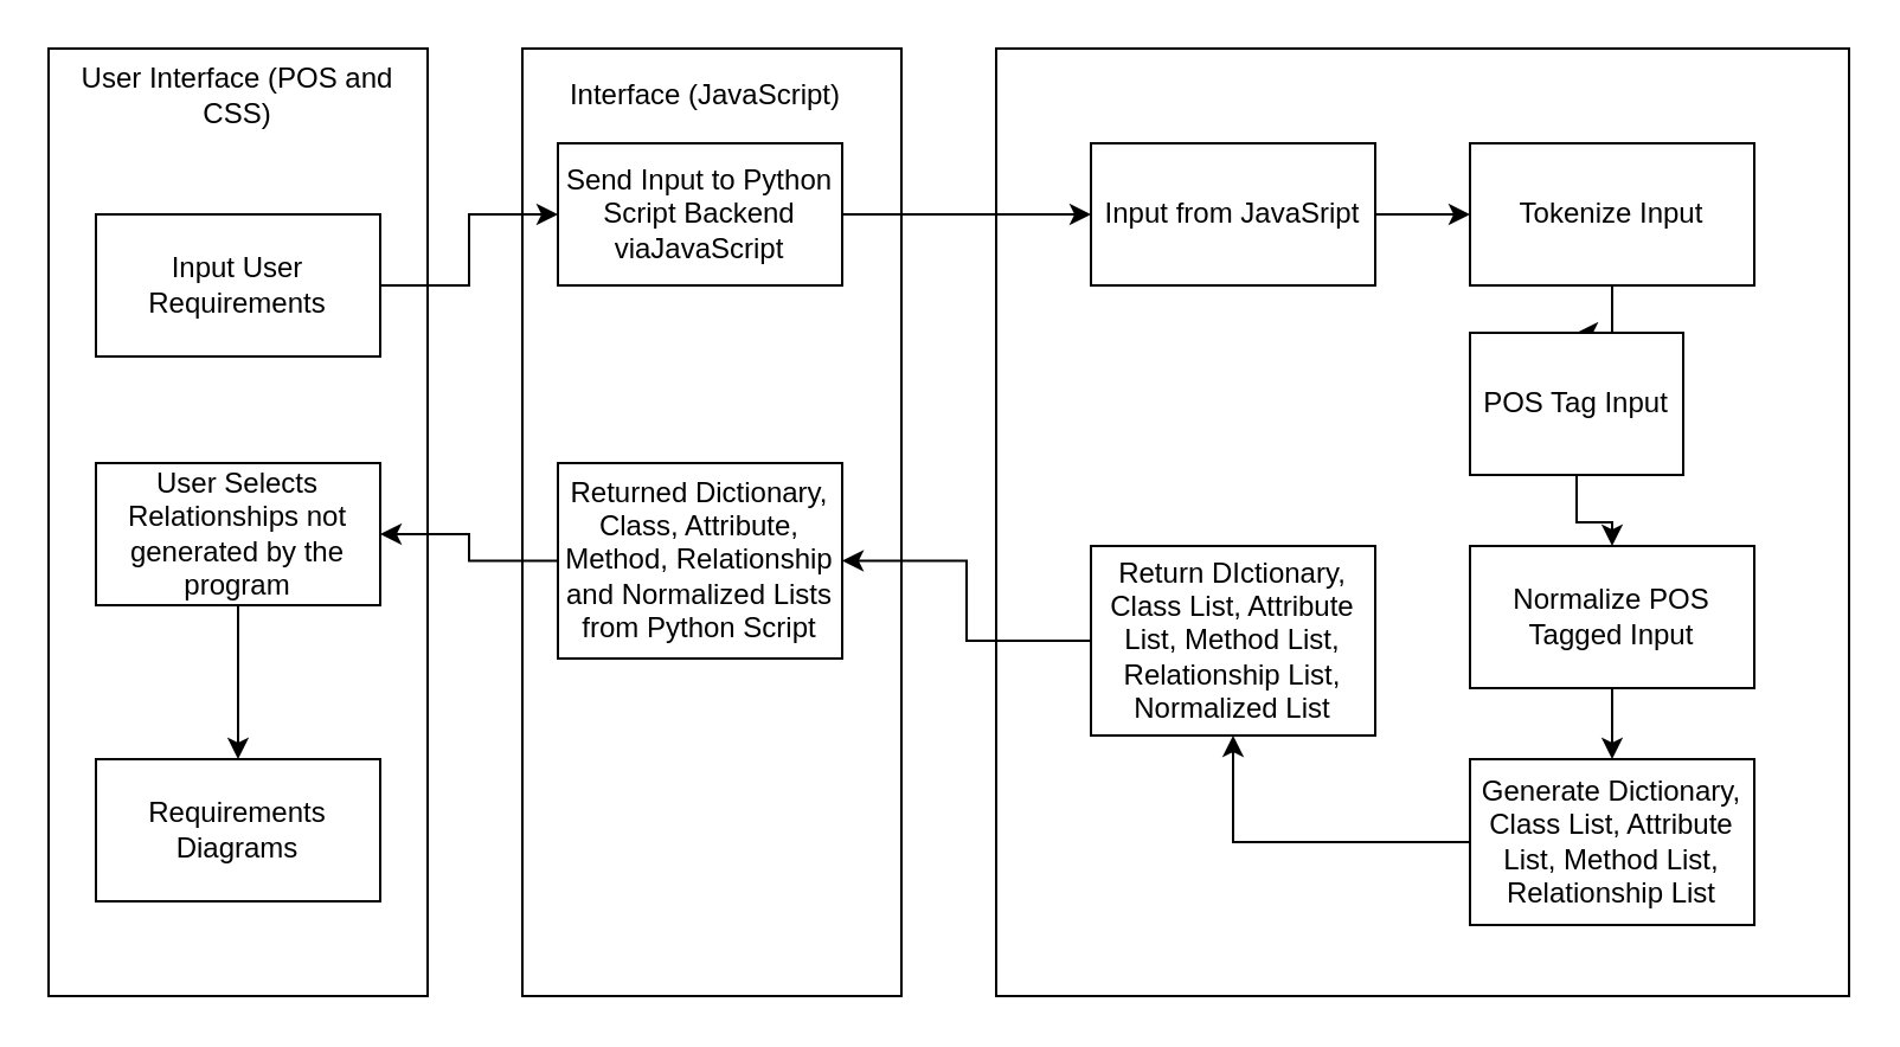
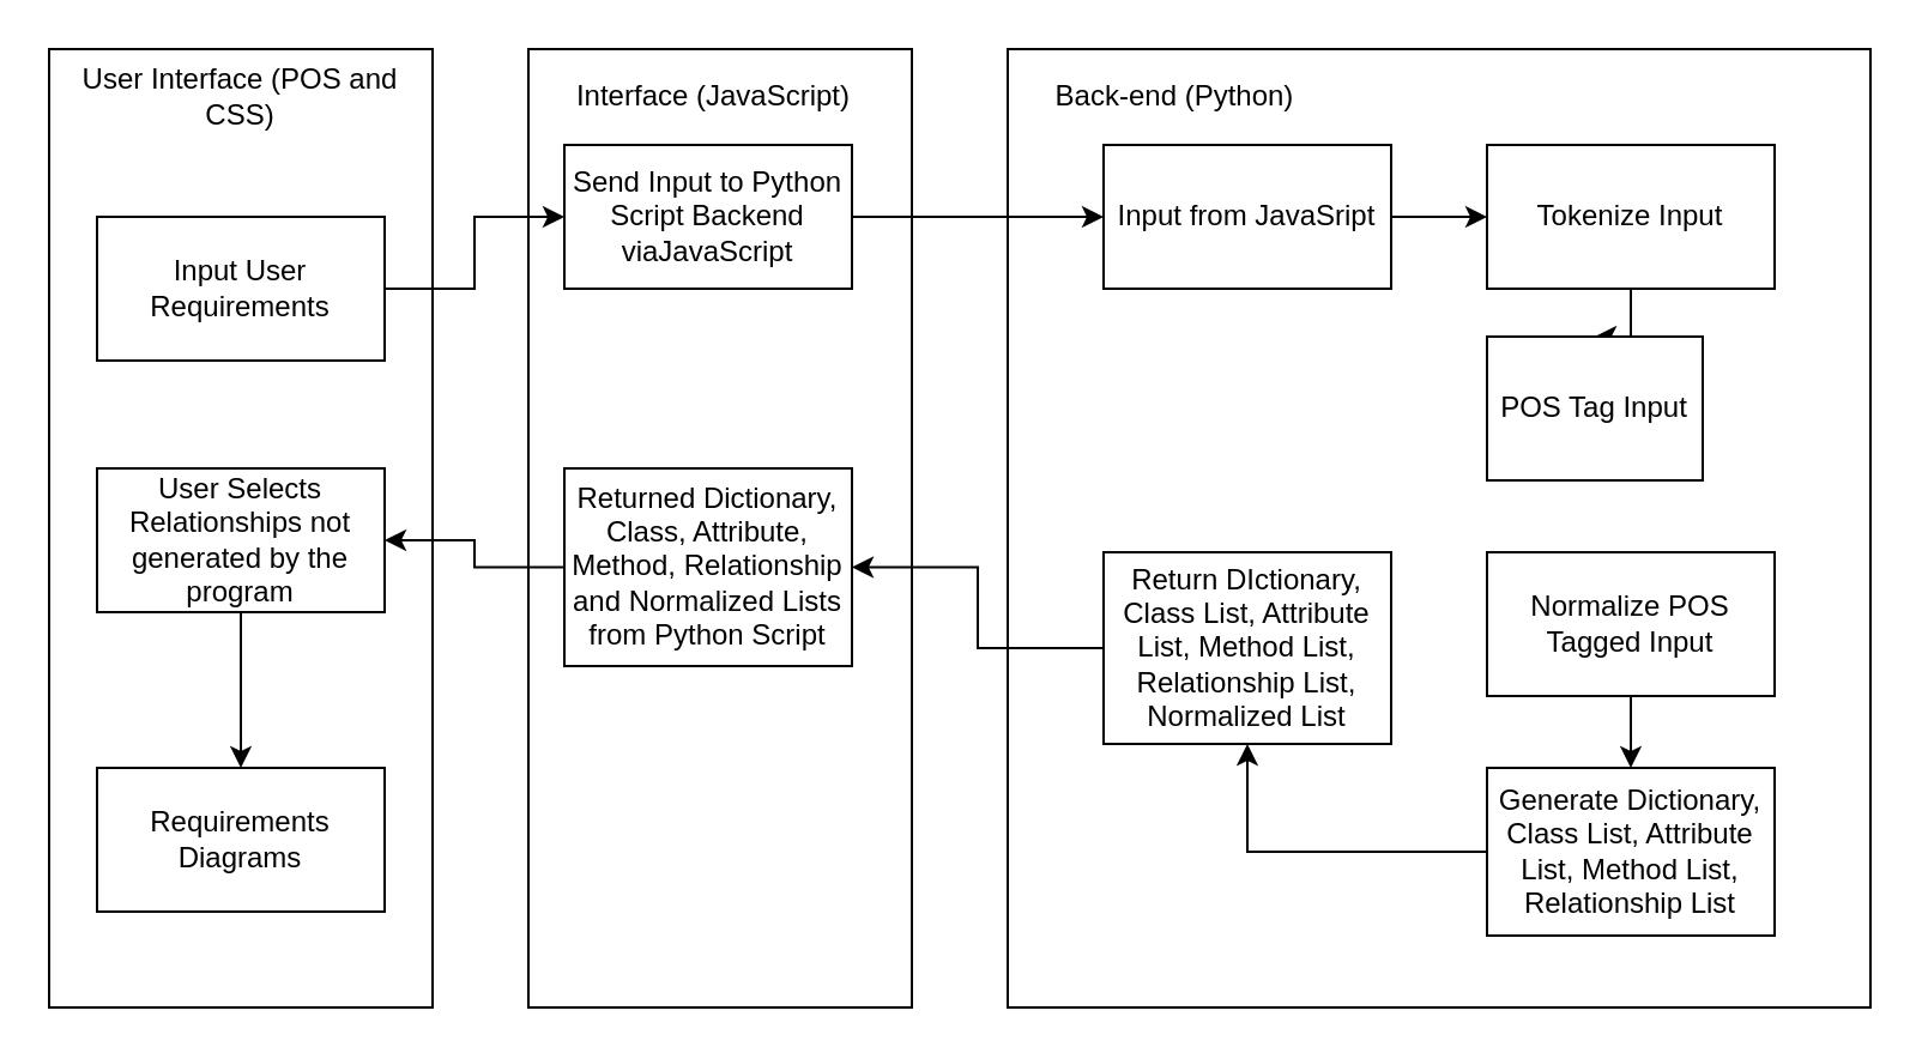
+ <mxCell id="26" value="&lt;div&gt;Back-end (Python) &lt;br&gt;&lt;/div&gt;" style="text;html=1;strokeColor=none;fillColor=none;align=center;verticalAlign=middle;whiteSpace=wrap;rounded=0;" parent="1" vertex="1"><mxGeometry x="430" y="30" width="120" height="20" as="geometry" /></mxCell>
- <mxCell id="13" value="" style="edgeStyle=orthogonalEdgeStyle;rounded=0;orthogonalLoop=1;jettySize=auto;html=1;" parent="1" source="14" target="16" edge="1"><mxGeometry relative="1" as="geometry" /></mxCell>
